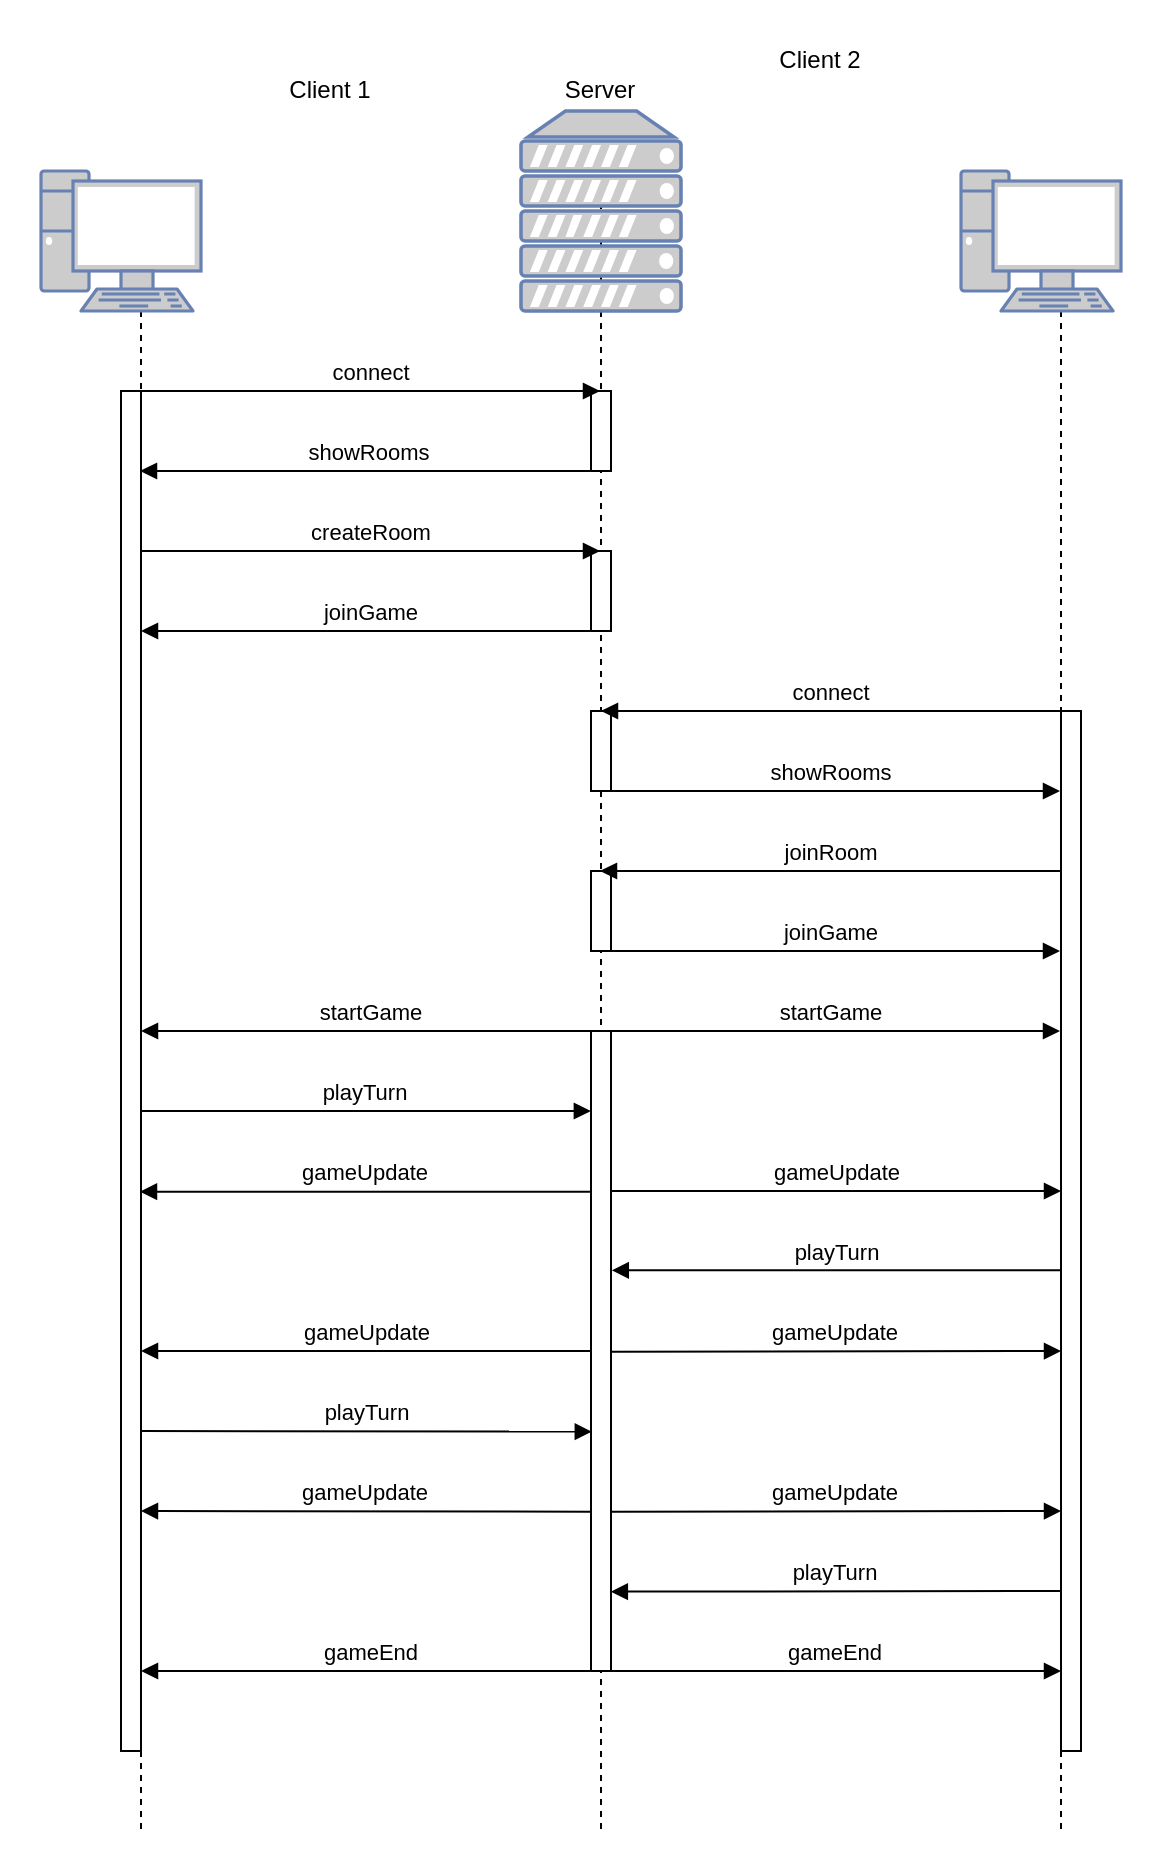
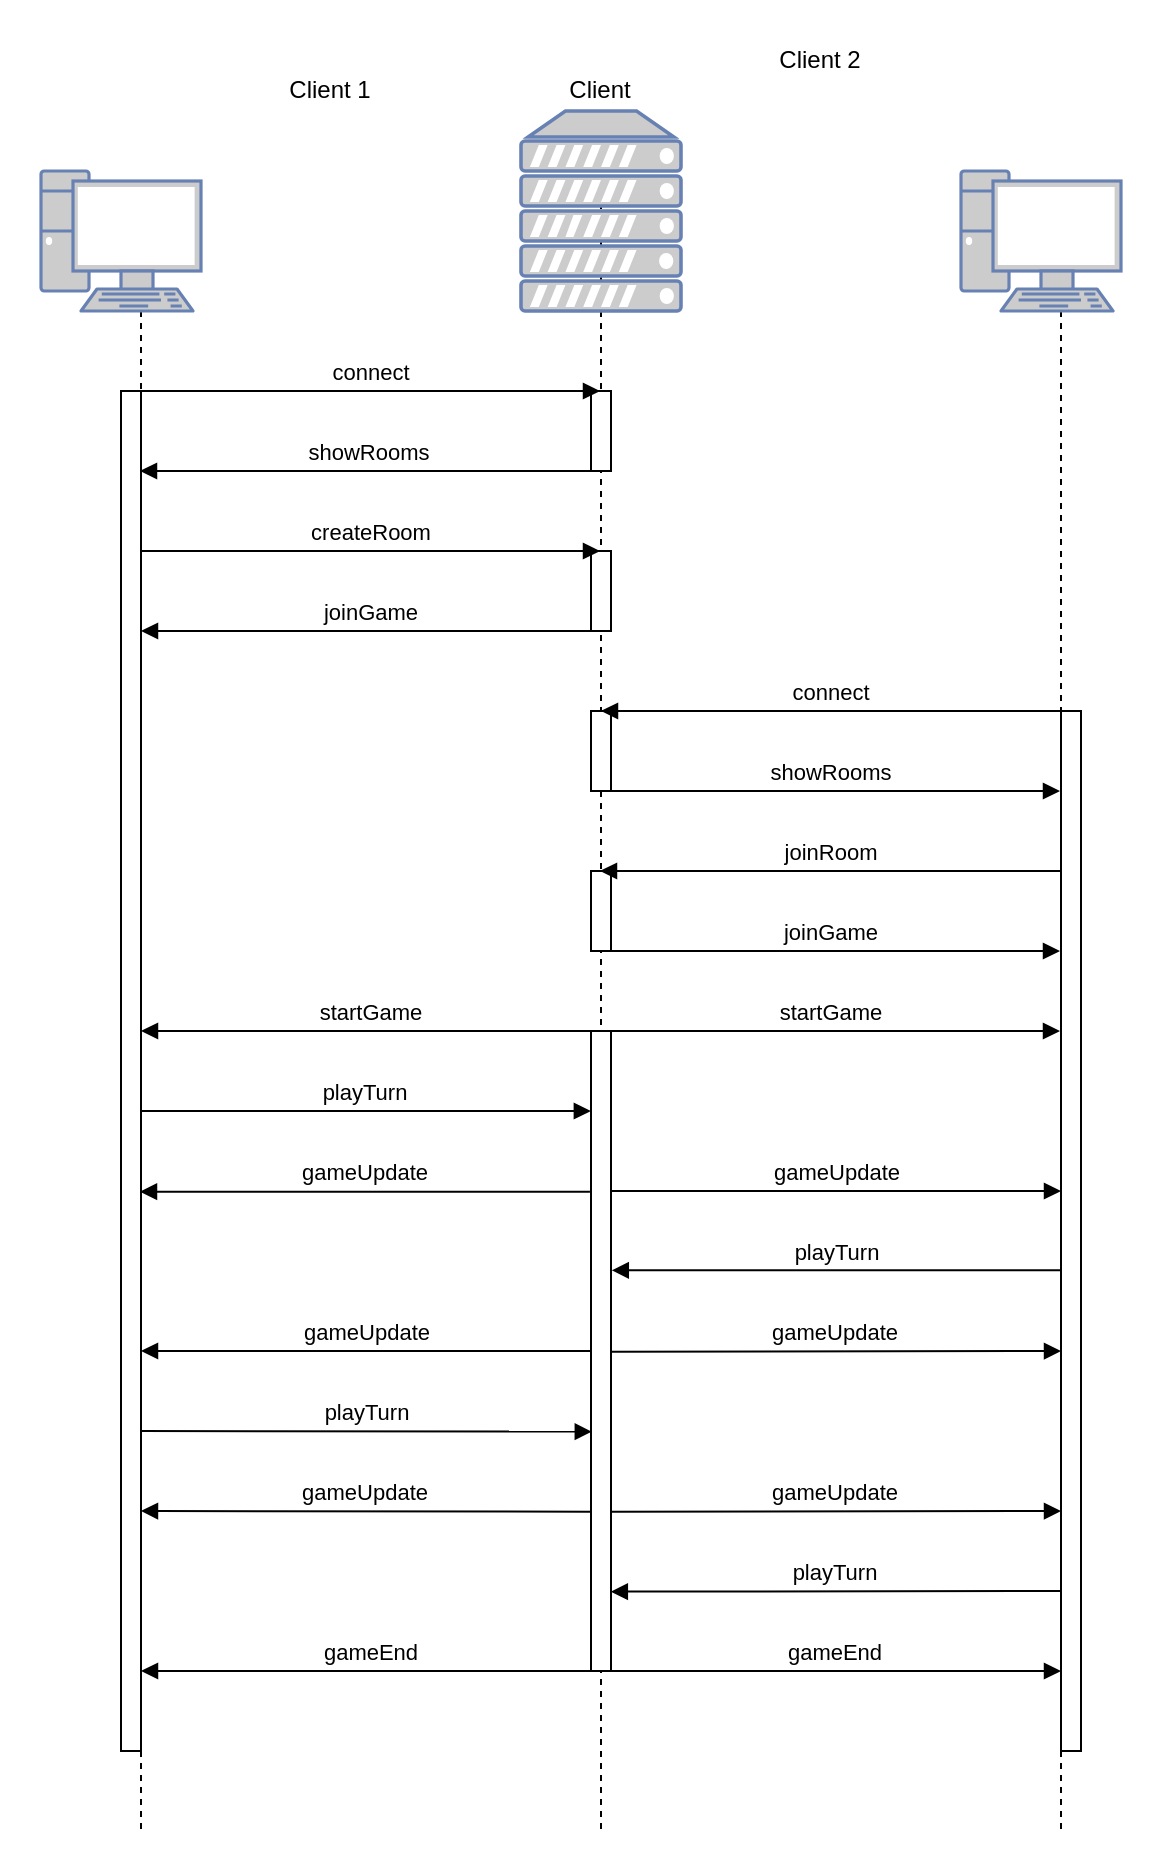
- <mxCell id="24" value="Server" style="text;html=1;strokeColor=none;fillColor=none;align=center;verticalAlign=middle;whiteSpace=wrap;rounded=0;" parent="1" vertex="1"><mxGeometry x="260" y="35" width="80" height="20" as="geometry" /></mxCell>
+ <mxCell id="24" value="Client" style="text;html=1;strokeColor=none;fillColor=none;align=center;verticalAlign=middle;whiteSpace=wrap;rounded=0;" parent="1" vertex="1"><mxGeometry x="260" y="35" width="80" height="20" as="geometry" /></mxCell>
